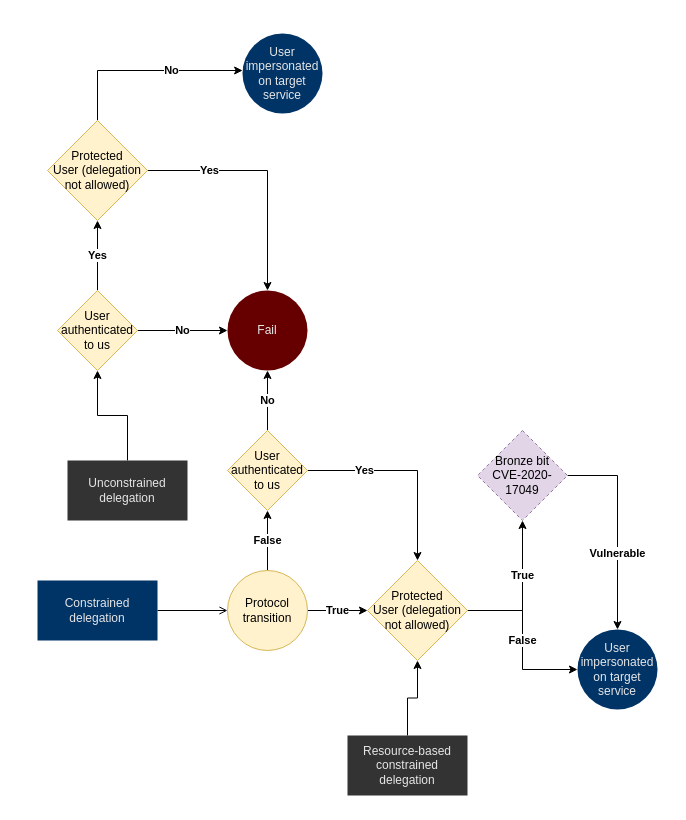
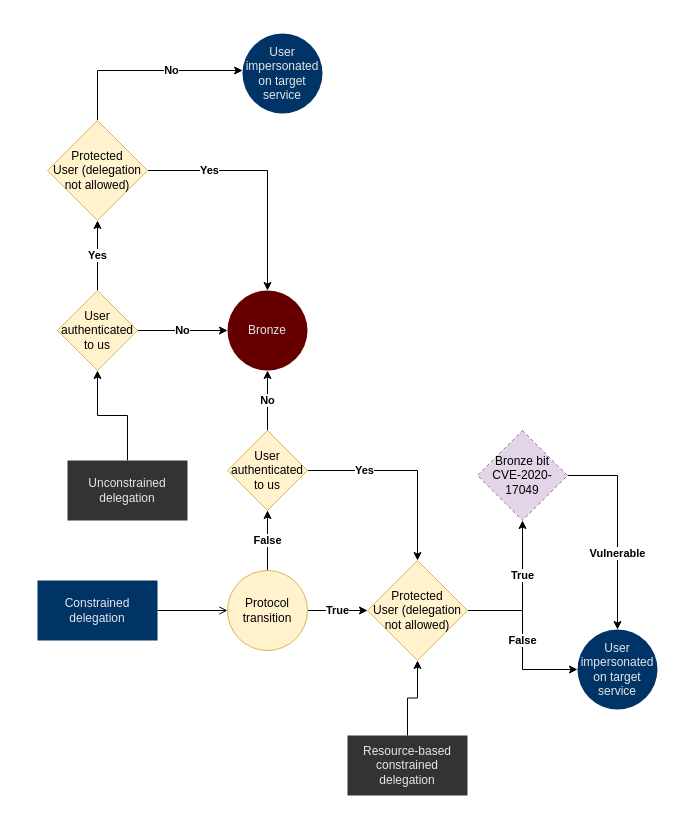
- <mxCell id="20" value="Fail" style="ellipse;whiteSpace=wrap;html=1;aspect=fixed;strokeColor=none;fillColor=#660000;fontColor=#E6E6E6;" parent="1" vertex="1"><mxGeometry x="227" y="290" width="80" height="80" as="geometry" /></mxCell>
+ <mxCell id="20" value="Bronze" style="ellipse;whiteSpace=wrap;html=1;aspect=fixed;strokeColor=none;fillColor=#660000;fontColor=#E6E6E6;" parent="1" vertex="1"><mxGeometry x="227" y="290" width="80" height="80" as="geometry" /></mxCell>
